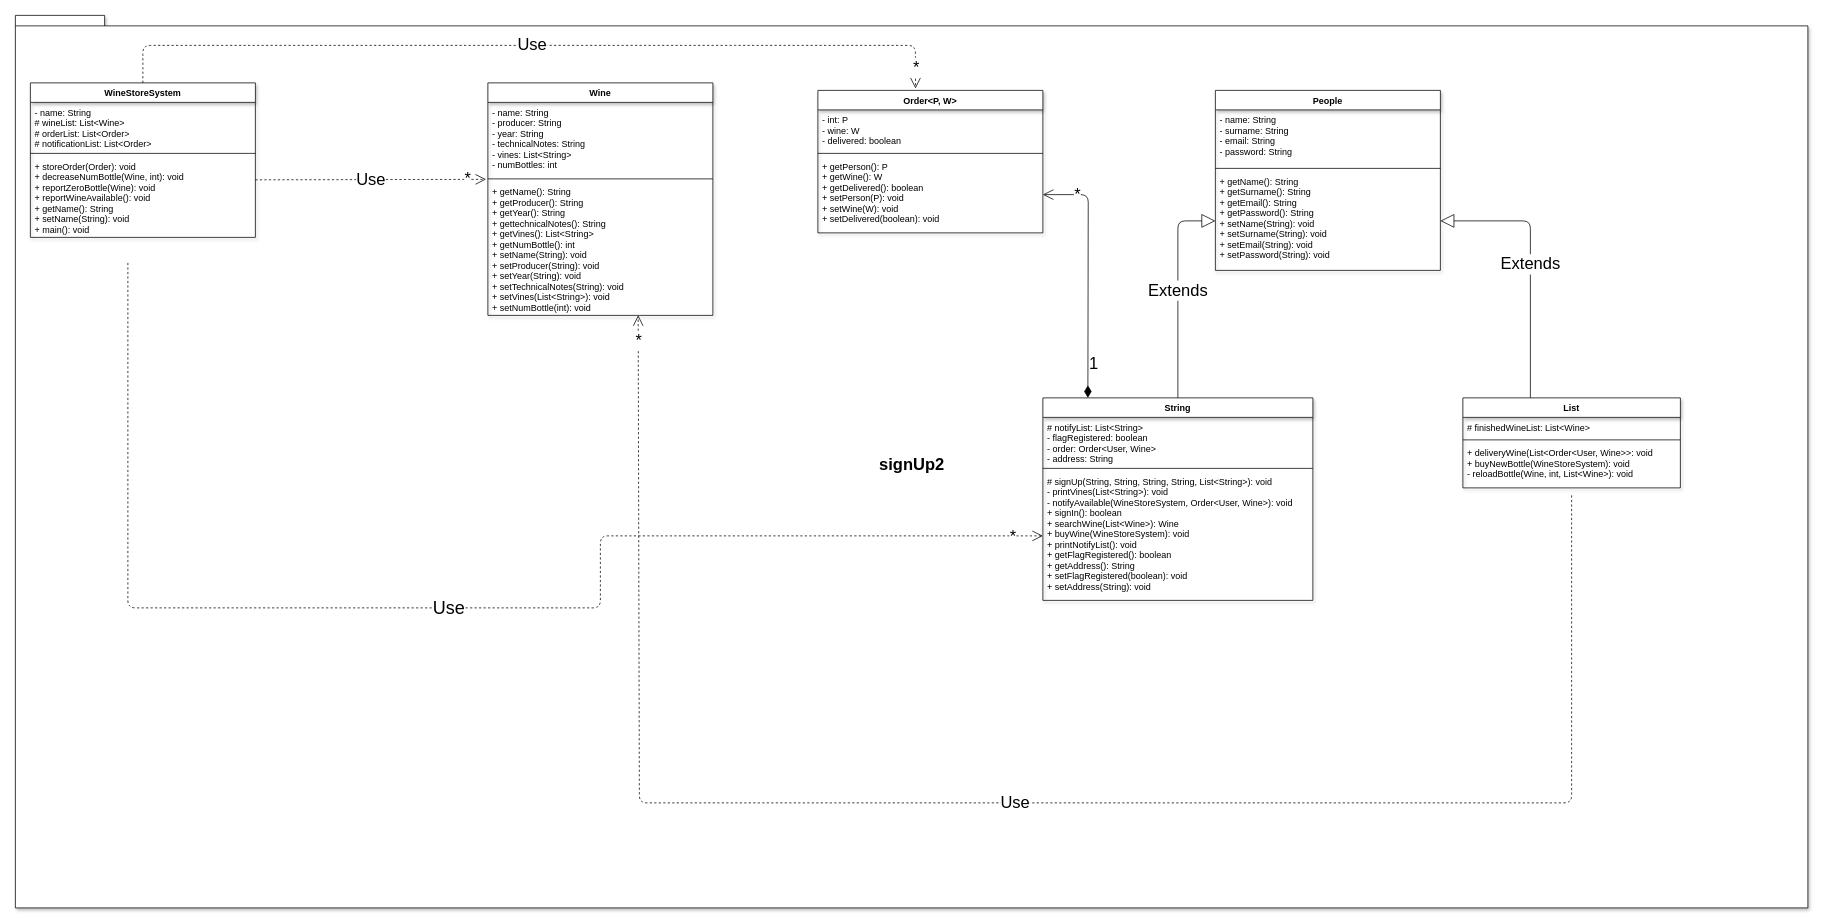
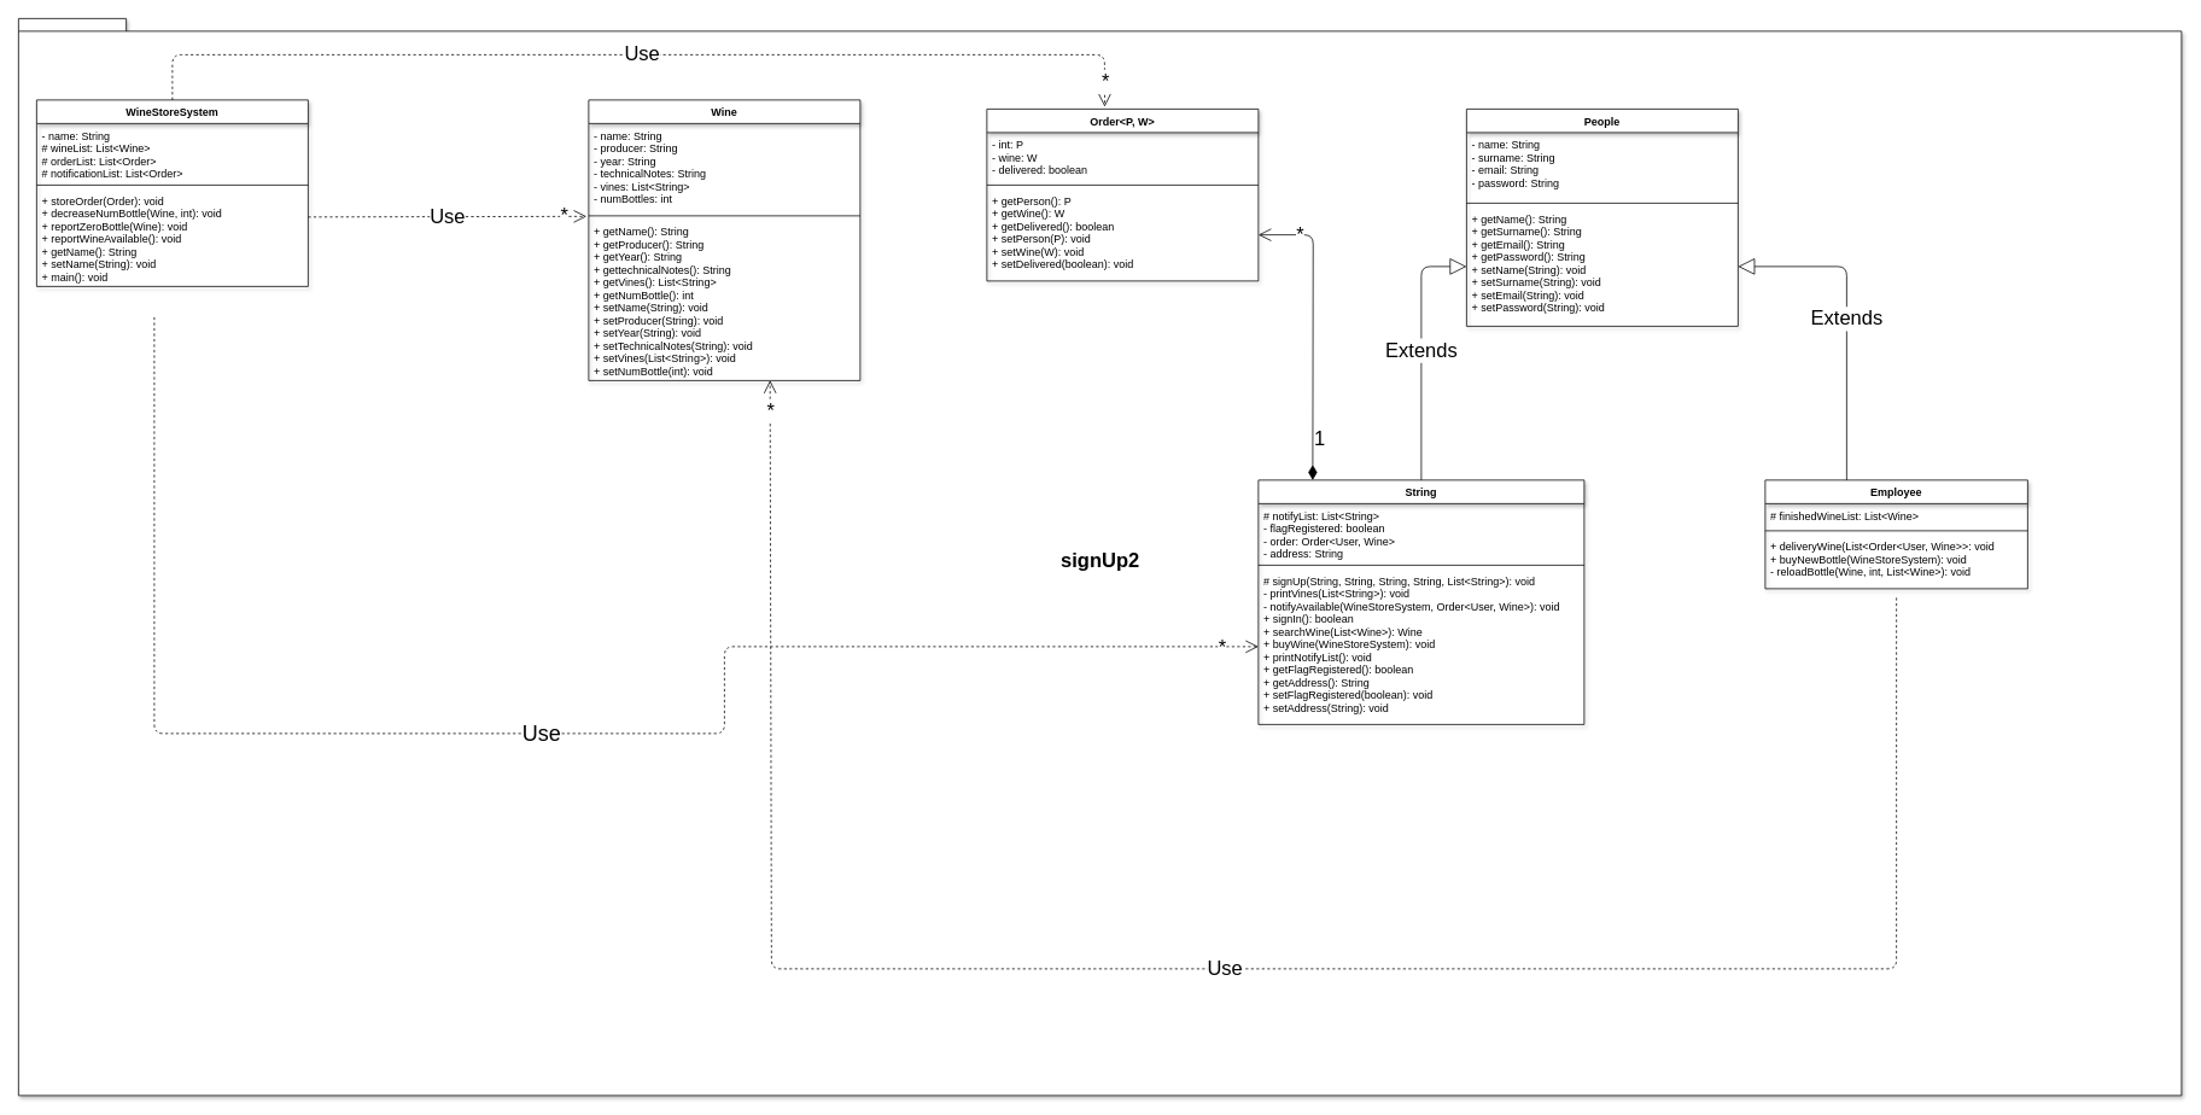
- <mxCell id="22" value="List" style="swimlane;fontStyle=1;align=center;verticalAlign=top;childLayout=stackLayout;horizontal=1;startSize=26;horizontalStack=0;resizeParent=1;resizeParentMax=0;resizeLast=0;collapsible=1;marginBottom=0;shadow=1;" parent="1" vertex="1"><mxGeometry x="1950" y="530" width="290" height="120" as="geometry" /></mxCell>
+ <mxCell id="22" value="Employee" style="swimlane;fontStyle=1;align=center;verticalAlign=top;childLayout=stackLayout;horizontal=1;startSize=26;horizontalStack=0;resizeParent=1;resizeParentMax=0;resizeLast=0;collapsible=1;marginBottom=0;shadow=1;" parent="1" vertex="1"><mxGeometry x="1950" y="530" width="290" height="120" as="geometry" /></mxCell>
